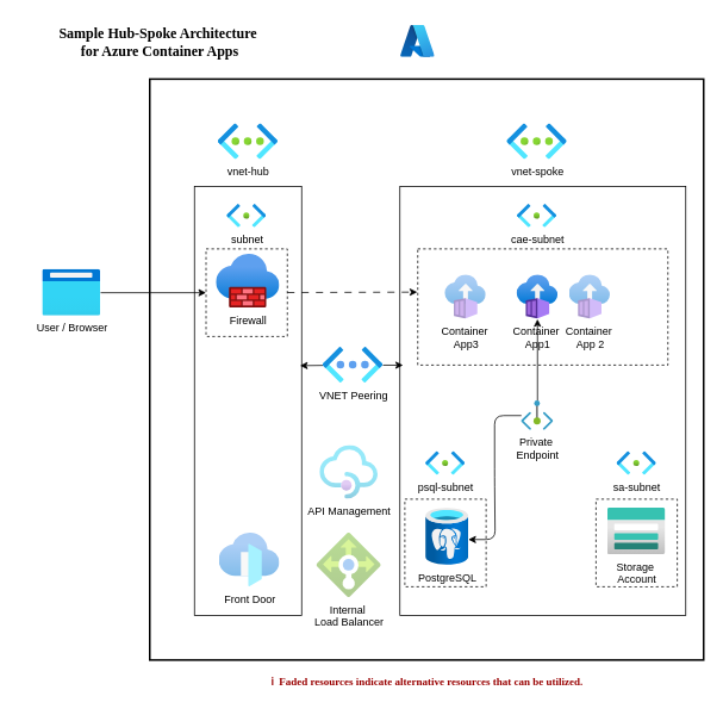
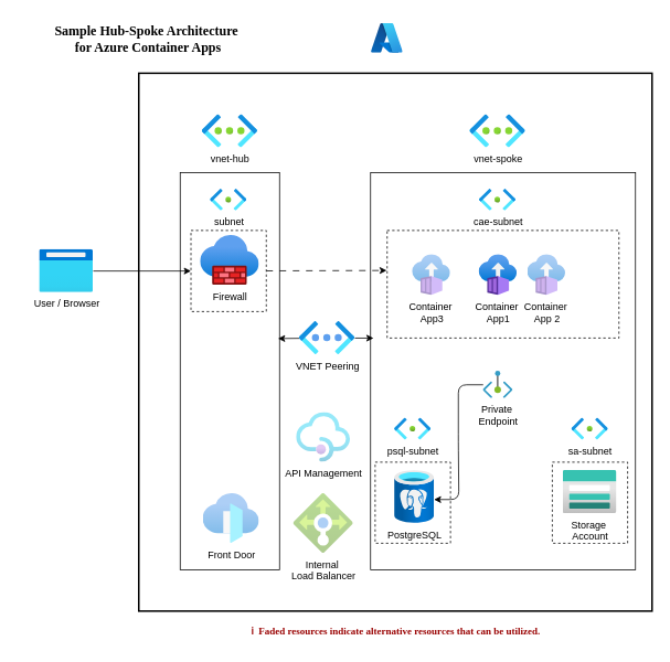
- <mxCell id="28" value="" style="edgeStyle=none;html=1;" parent="1" source="29" target="23" edge="1"><mxGeometry relative="1" as="geometry" /></mxCell>
